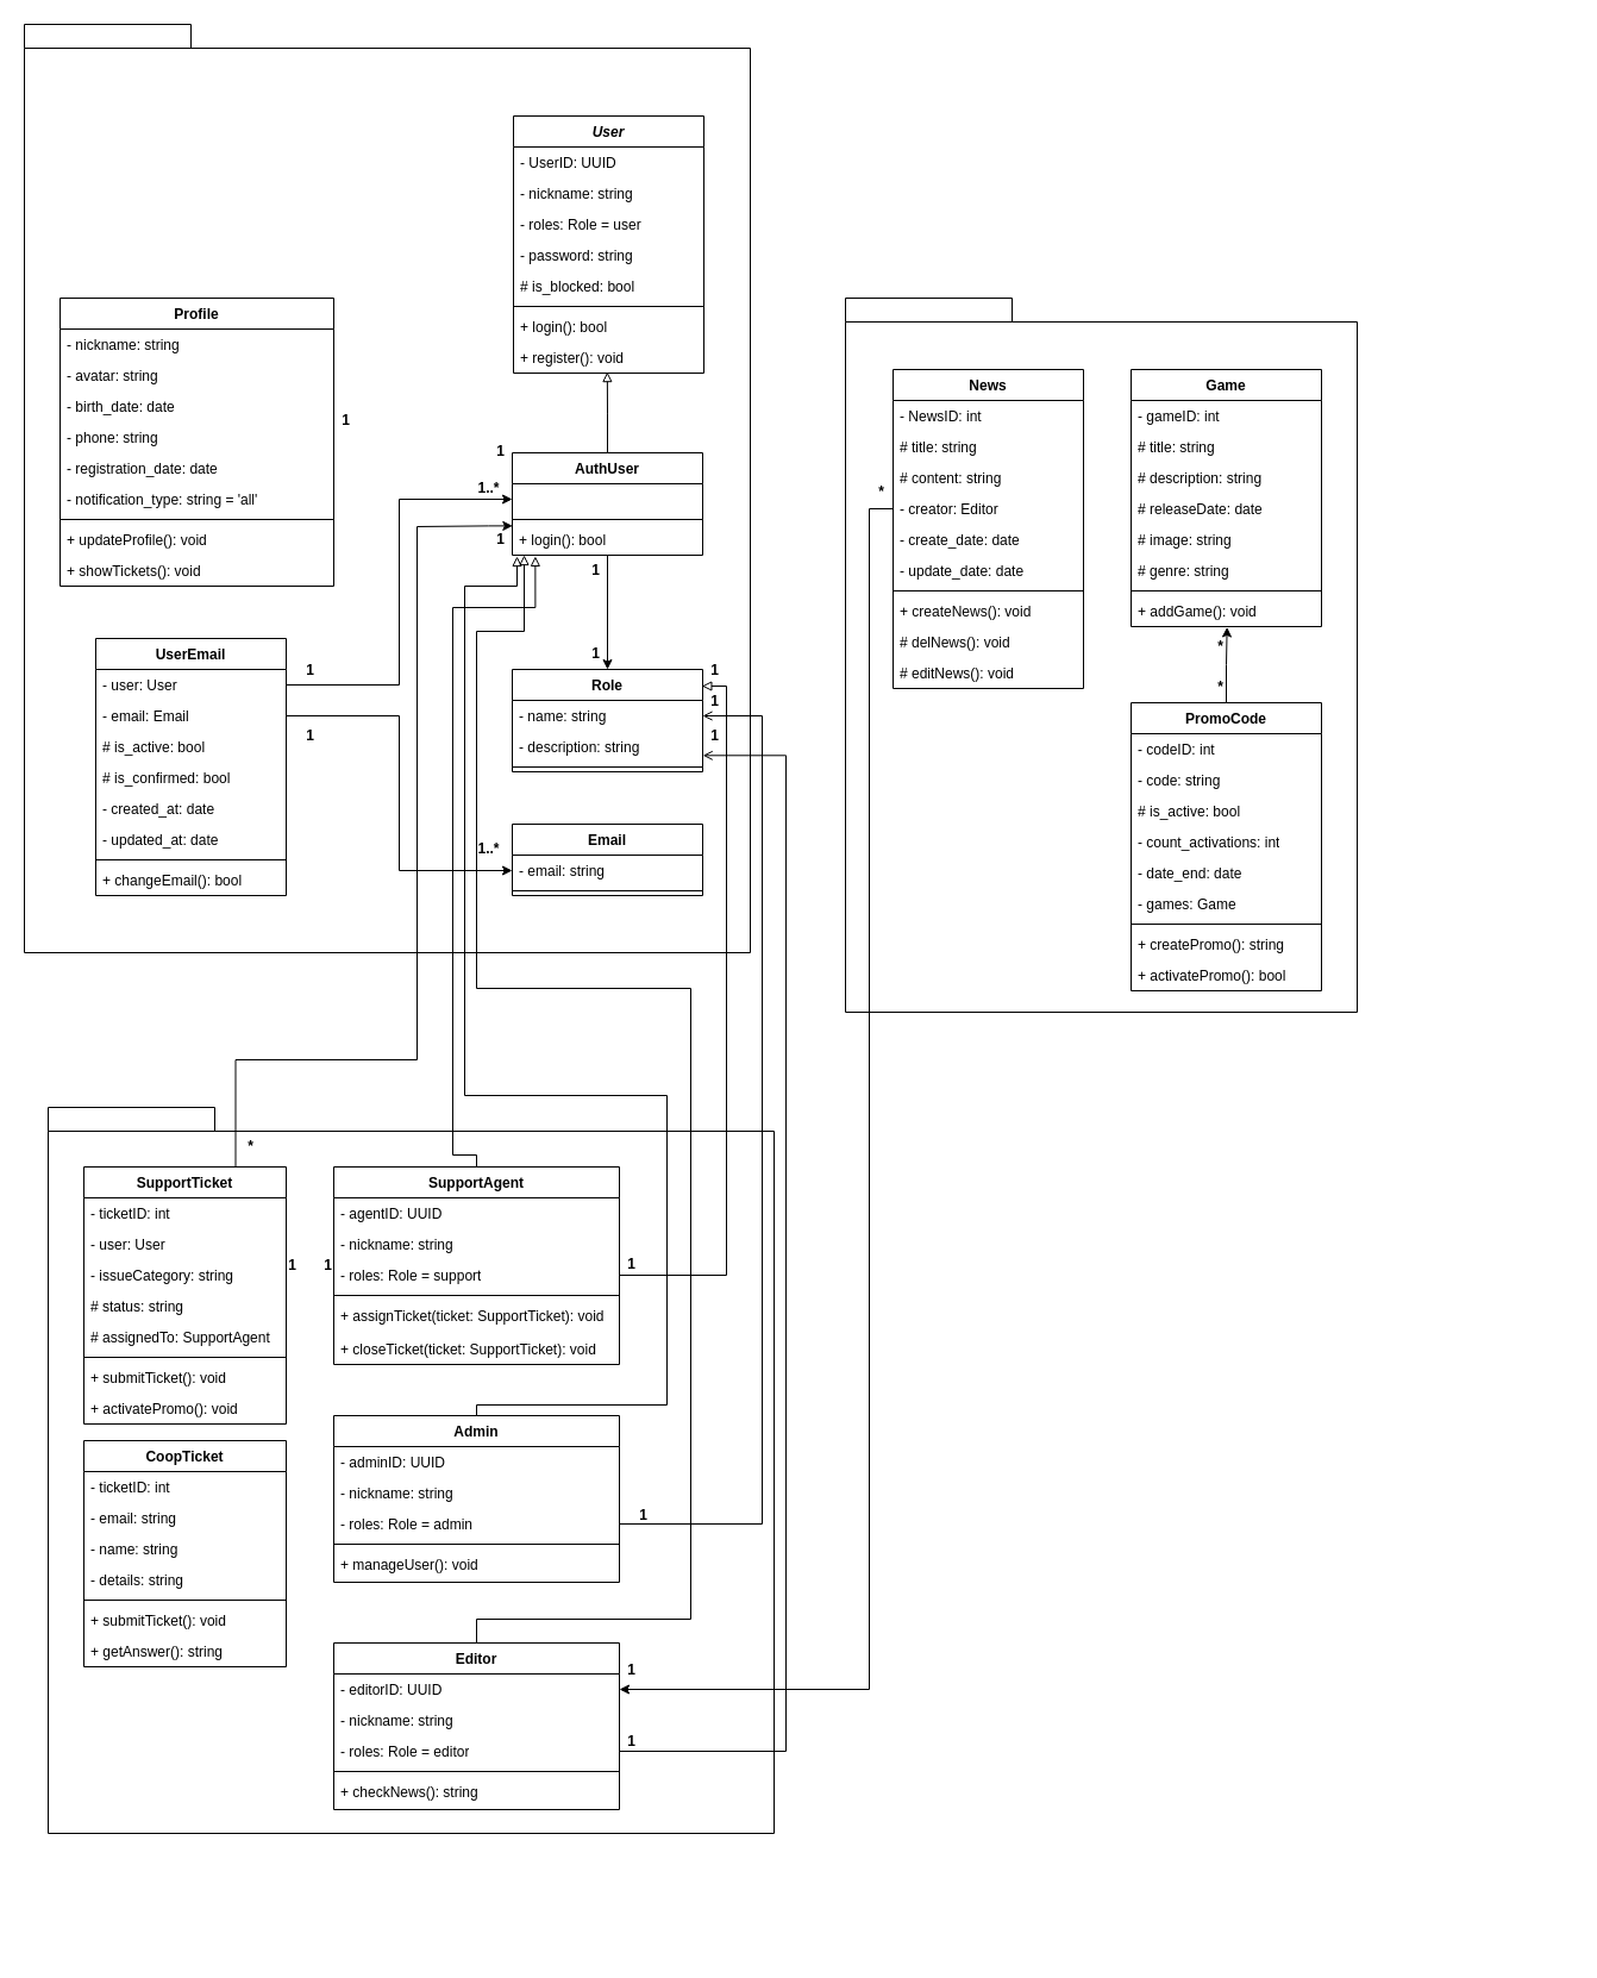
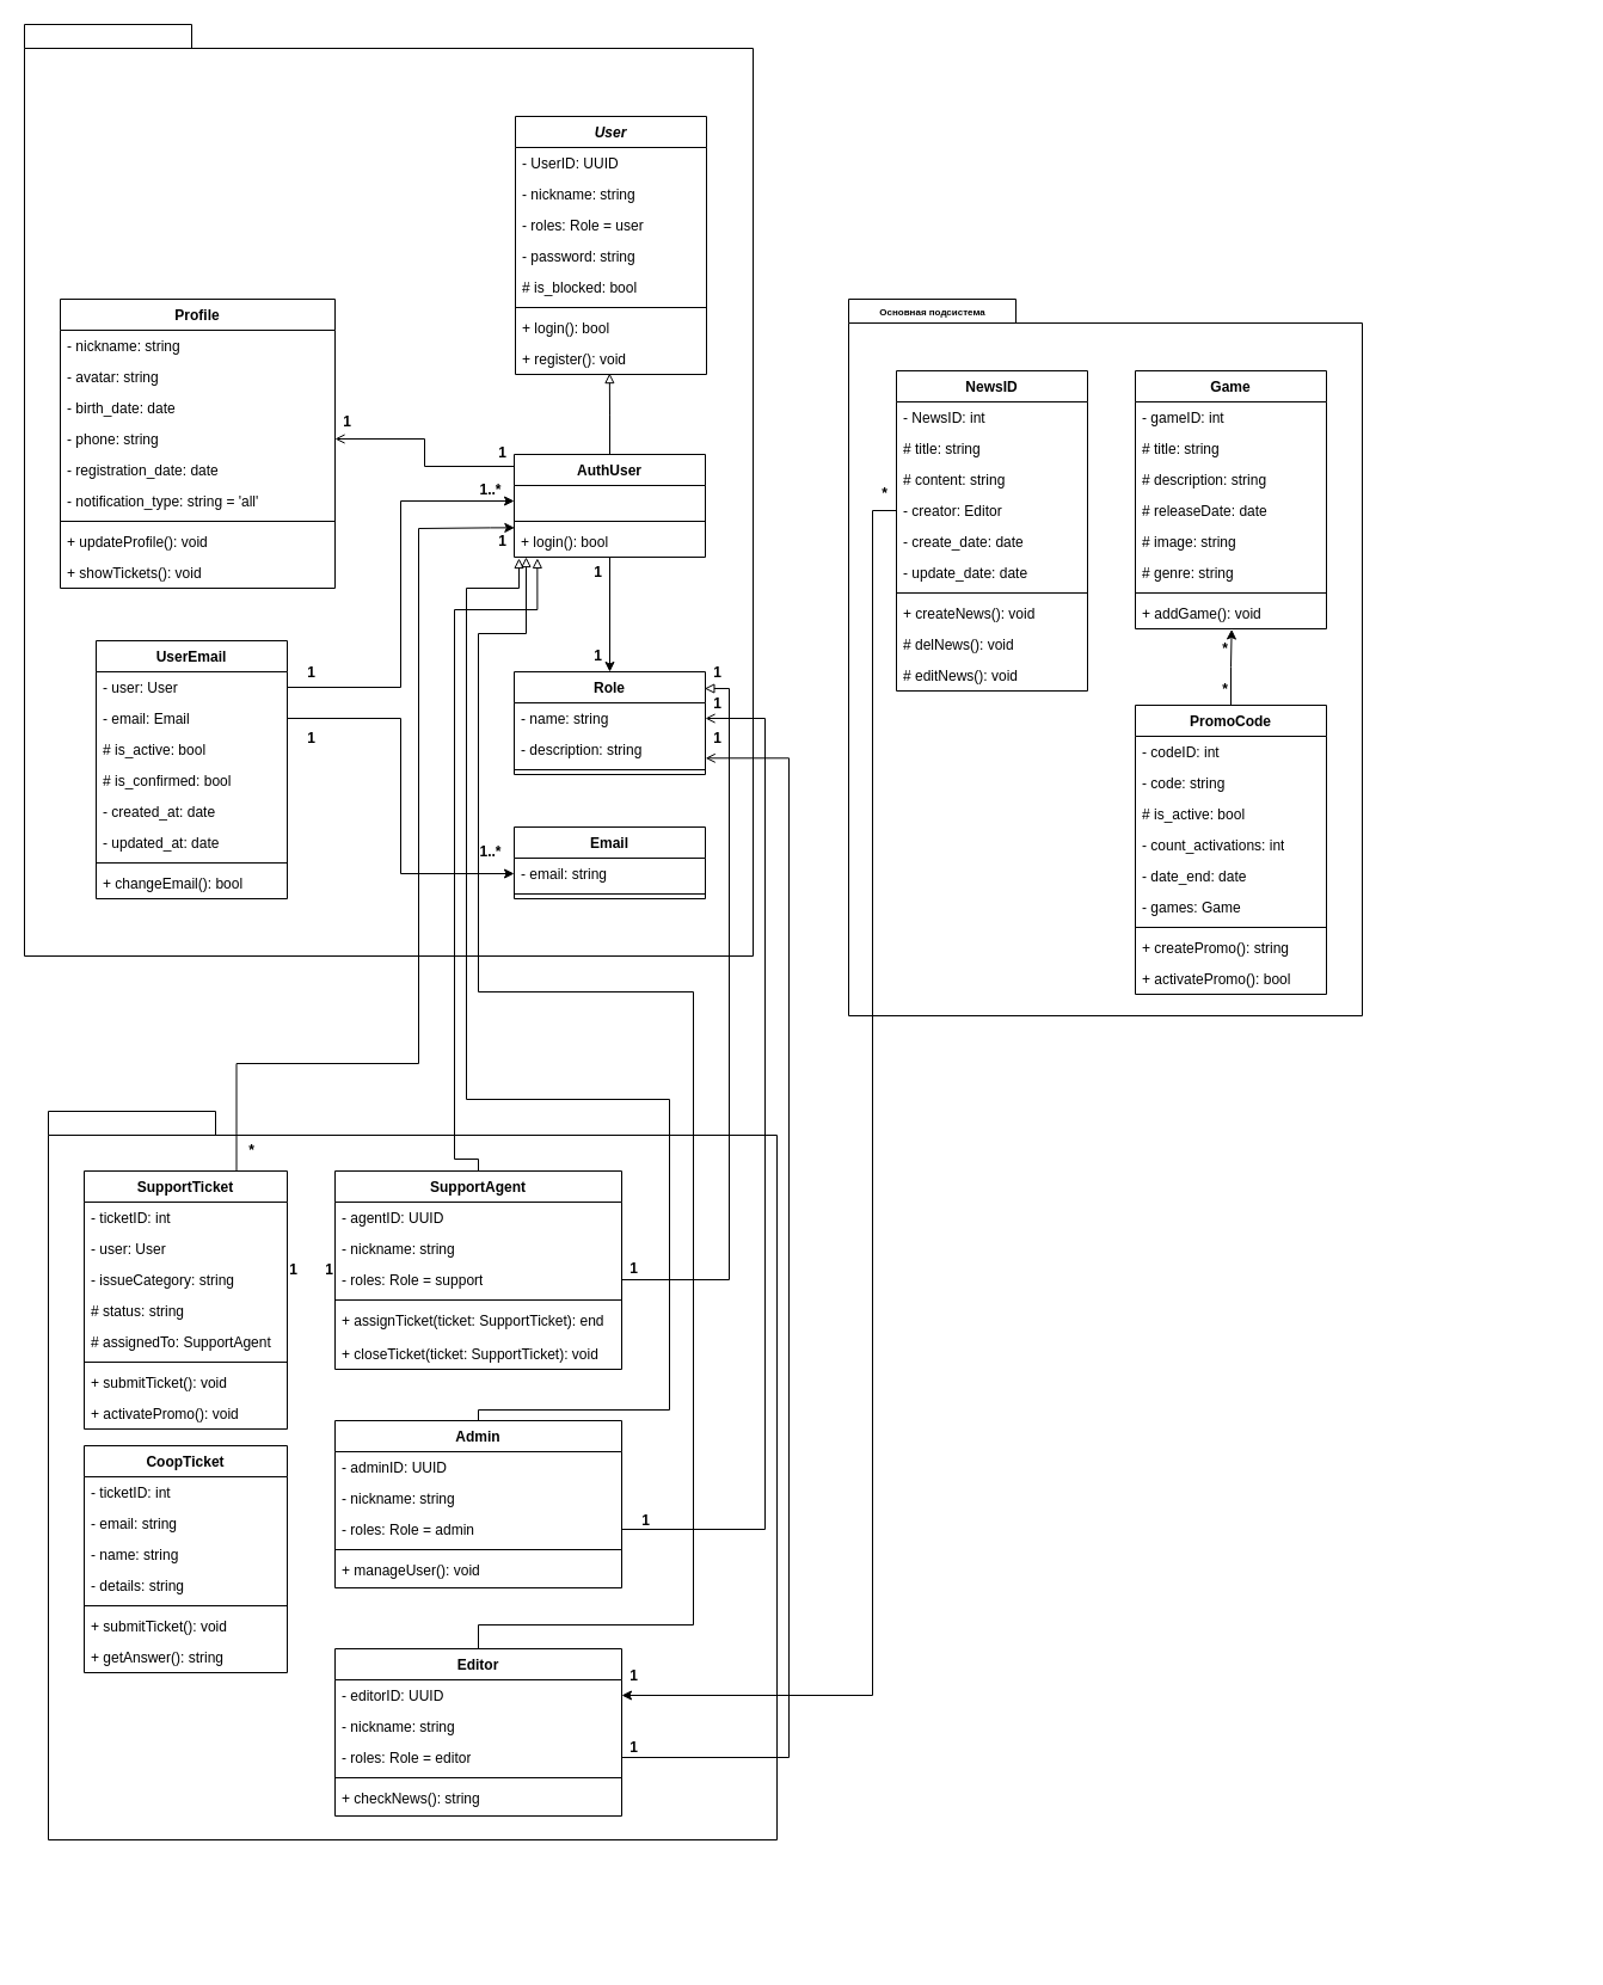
+ <mxCell id="102" value="&lt;font style=&quot;font-size: 8px;&quot;&gt;Основная подсистема&lt;/font&gt;" style="text;align=center;fontStyle=1;verticalAlign=middle;spacingLeft=3;spacingRight=3;strokeColor=none;rotatable=0;points=[[0,0.5],[1,0.5]];portConstraint=eastwest;html=1;" parent="100" vertex="1"><mxGeometry width="140" height="20" as="geometry" /></mxCell>
- <mxCell id="103" value="News" style="swimlane;fontStyle=1;align=center;verticalAlign=top;childLayout=stackLayout;horizontal=1;startSize=26;horizontalStack=0;resizeParent=1;resizeParentMax=0;resizeLast=0;collapsible=1;marginBottom=0;whiteSpace=wrap;html=1;" parent="100" vertex="1"><mxGeometry x="40" y="60" width="160" height="268" as="geometry" /></mxCell>
+ <mxCell id="103" value="NewsID" style="swimlane;fontStyle=1;align=center;verticalAlign=top;childLayout=stackLayout;horizontal=1;startSize=26;horizontalStack=0;resizeParent=1;resizeParentMax=0;resizeLast=0;collapsible=1;marginBottom=0;whiteSpace=wrap;html=1;" parent="100" vertex="1"><mxGeometry x="40" y="60" width="160" height="268" as="geometry" /></mxCell>
+ <mxCell id="5" style="edgeStyle=orthogonalEdgeStyle;rounded=0;orthogonalLoop=1;jettySize=auto;html=1;entryX=1;entryY=0.5;entryDx=0;entryDy=0;endArrow=open;endFill=0;startArrow=none;startFill=0;" parent="2" source="6" target="14" edge="1"><mxGeometry relative="1" as="geometry"><Array as="points"><mxPoint x="335" y="190" /><mxPoint x="335" y="167" /></Array></mxGeometry></mxCell>
- <mxCell id="66" value="+ assignTicket(ticket: SupportTicket): void" style="text;strokeColor=none;fillColor=none;align=left;verticalAlign=top;spacingLeft=4;spacingRight=4;overflow=hidden;rotatable=0;points=[[0,0.5],[1,0.5]];portConstraint=eastwest;whiteSpace=wrap;html=1;" parent="61" vertex="1"><mxGeometry y="112" width="240" height="28" as="geometry" /></mxCell>
+ <mxCell id="66" value="+ assignTicket(ticket: SupportTicket): end" style="text;strokeColor=none;fillColor=none;align=left;verticalAlign=top;spacingLeft=4;spacingRight=4;overflow=hidden;rotatable=0;points=[[0,0.5],[1,0.5]];portConstraint=eastwest;whiteSpace=wrap;html=1;" parent="61" vertex="1"><mxGeometry y="112" width="240" height="28" as="geometry" /></mxCell>
